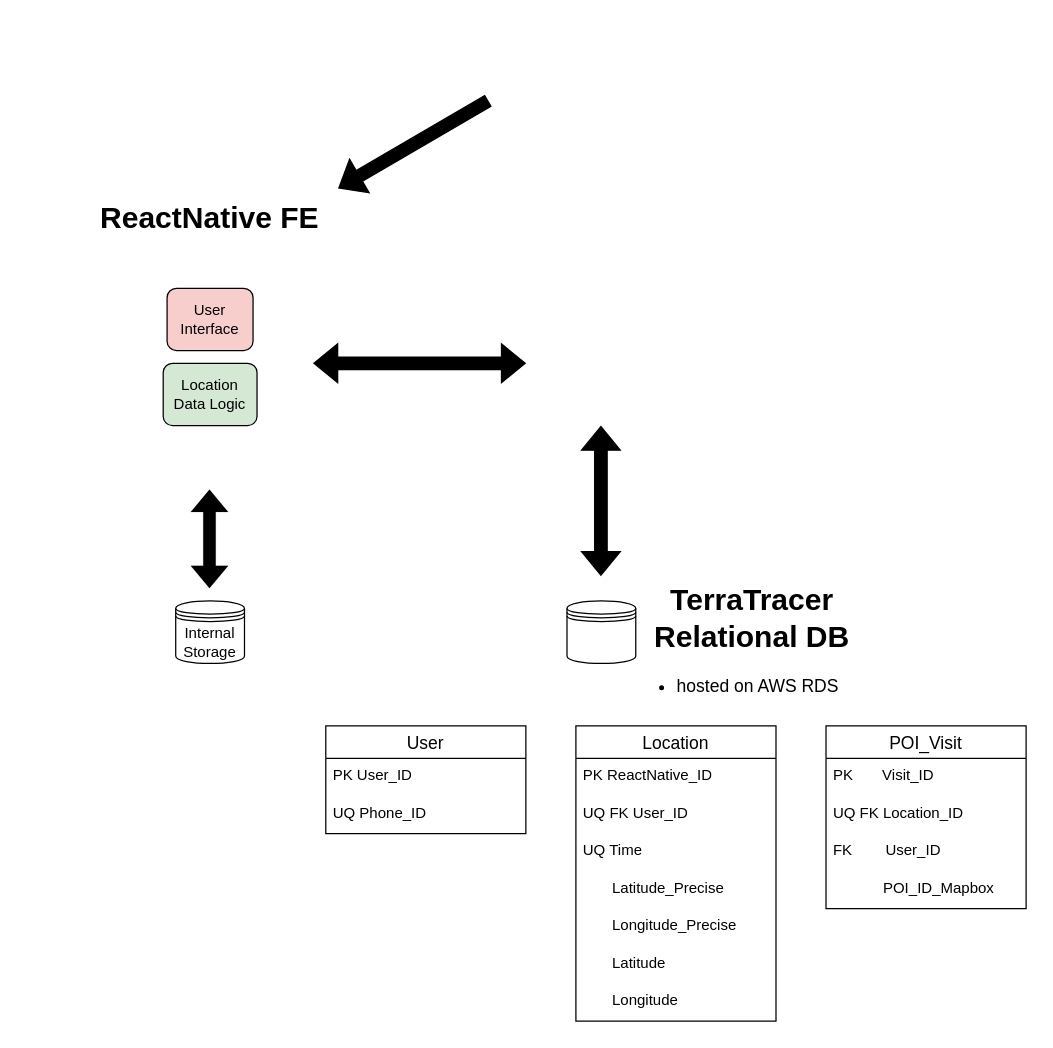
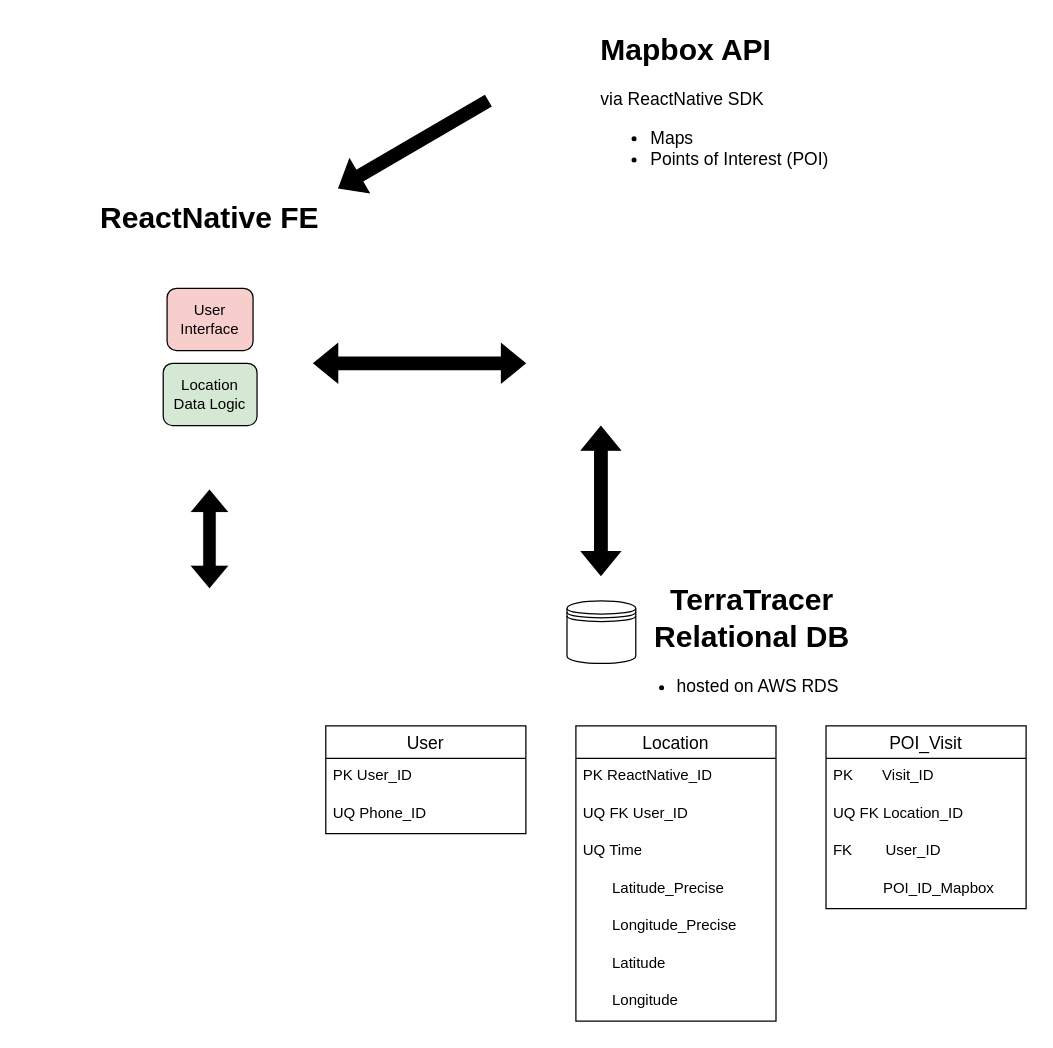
+ <mxCell id="29" value="&lt;h1&gt;Mapbox API&lt;/h1&gt;&lt;div style=&quot;font-size: 14px;&quot;&gt;&lt;font style=&quot;font-size: 14px;&quot;&gt;via ReactNative SDK&lt;/font&gt;&lt;/div&gt;&lt;div style=&quot;font-size: 14px;&quot;&gt;&lt;ul style=&quot;&quot;&gt;&lt;li style=&quot;&quot;&gt;&lt;font style=&quot;font-size: 14px;&quot;&gt;Maps&lt;/font&gt;&lt;/li&gt;&lt;li style=&quot;&quot;&gt;&lt;font style=&quot;font-size: 14px;&quot;&gt;Points of Interest (POI)&lt;/font&gt;&lt;/li&gt;&lt;/ul&gt;&lt;/div&gt;" style="text;html=1;strokeColor=none;fillColor=none;spacing=5;spacingTop=-20;whiteSpace=wrap;overflow=hidden;rounded=0;" parent="1" vertex="1"><mxGeometry x="475" y="20" width="215" height="120" as="geometry" /></mxCell>
- <mxCell id="9" value="Internal Storage" style="shape=datastore;whiteSpace=wrap;html=1;" parent="1" vertex="1"><mxGeometry x="140" y="480" width="55" height="50" as="geometry" /></mxCell>
